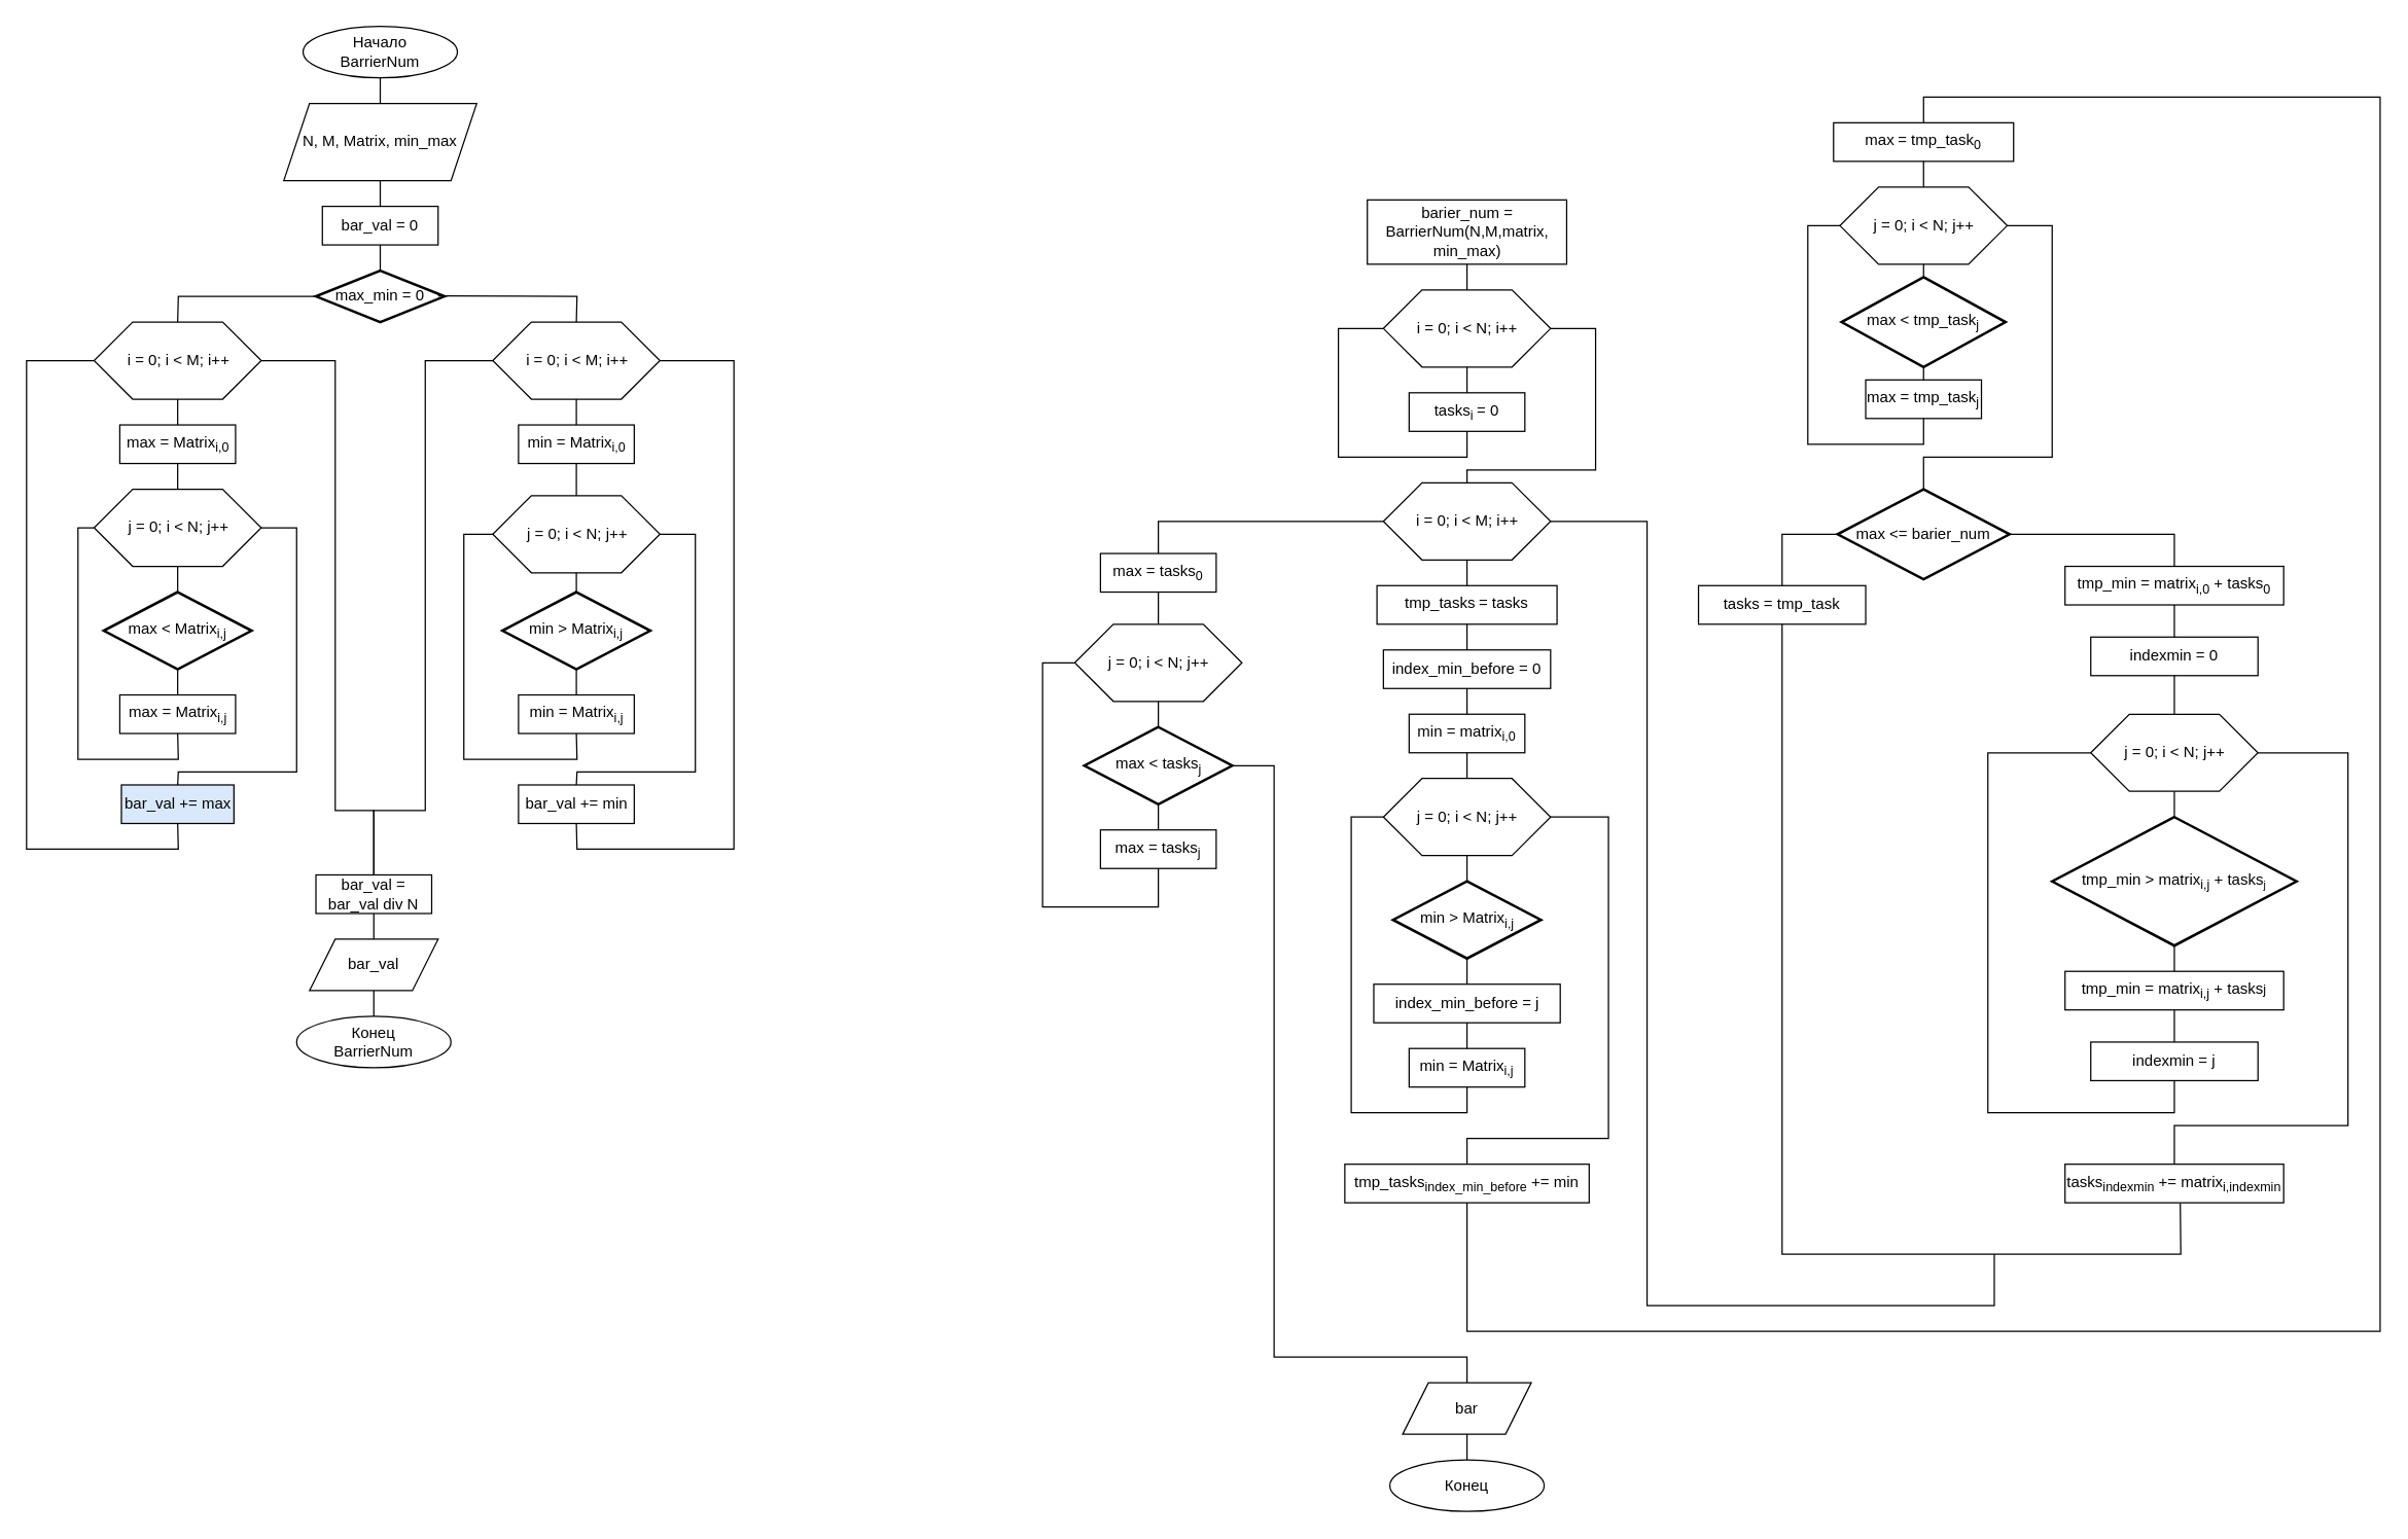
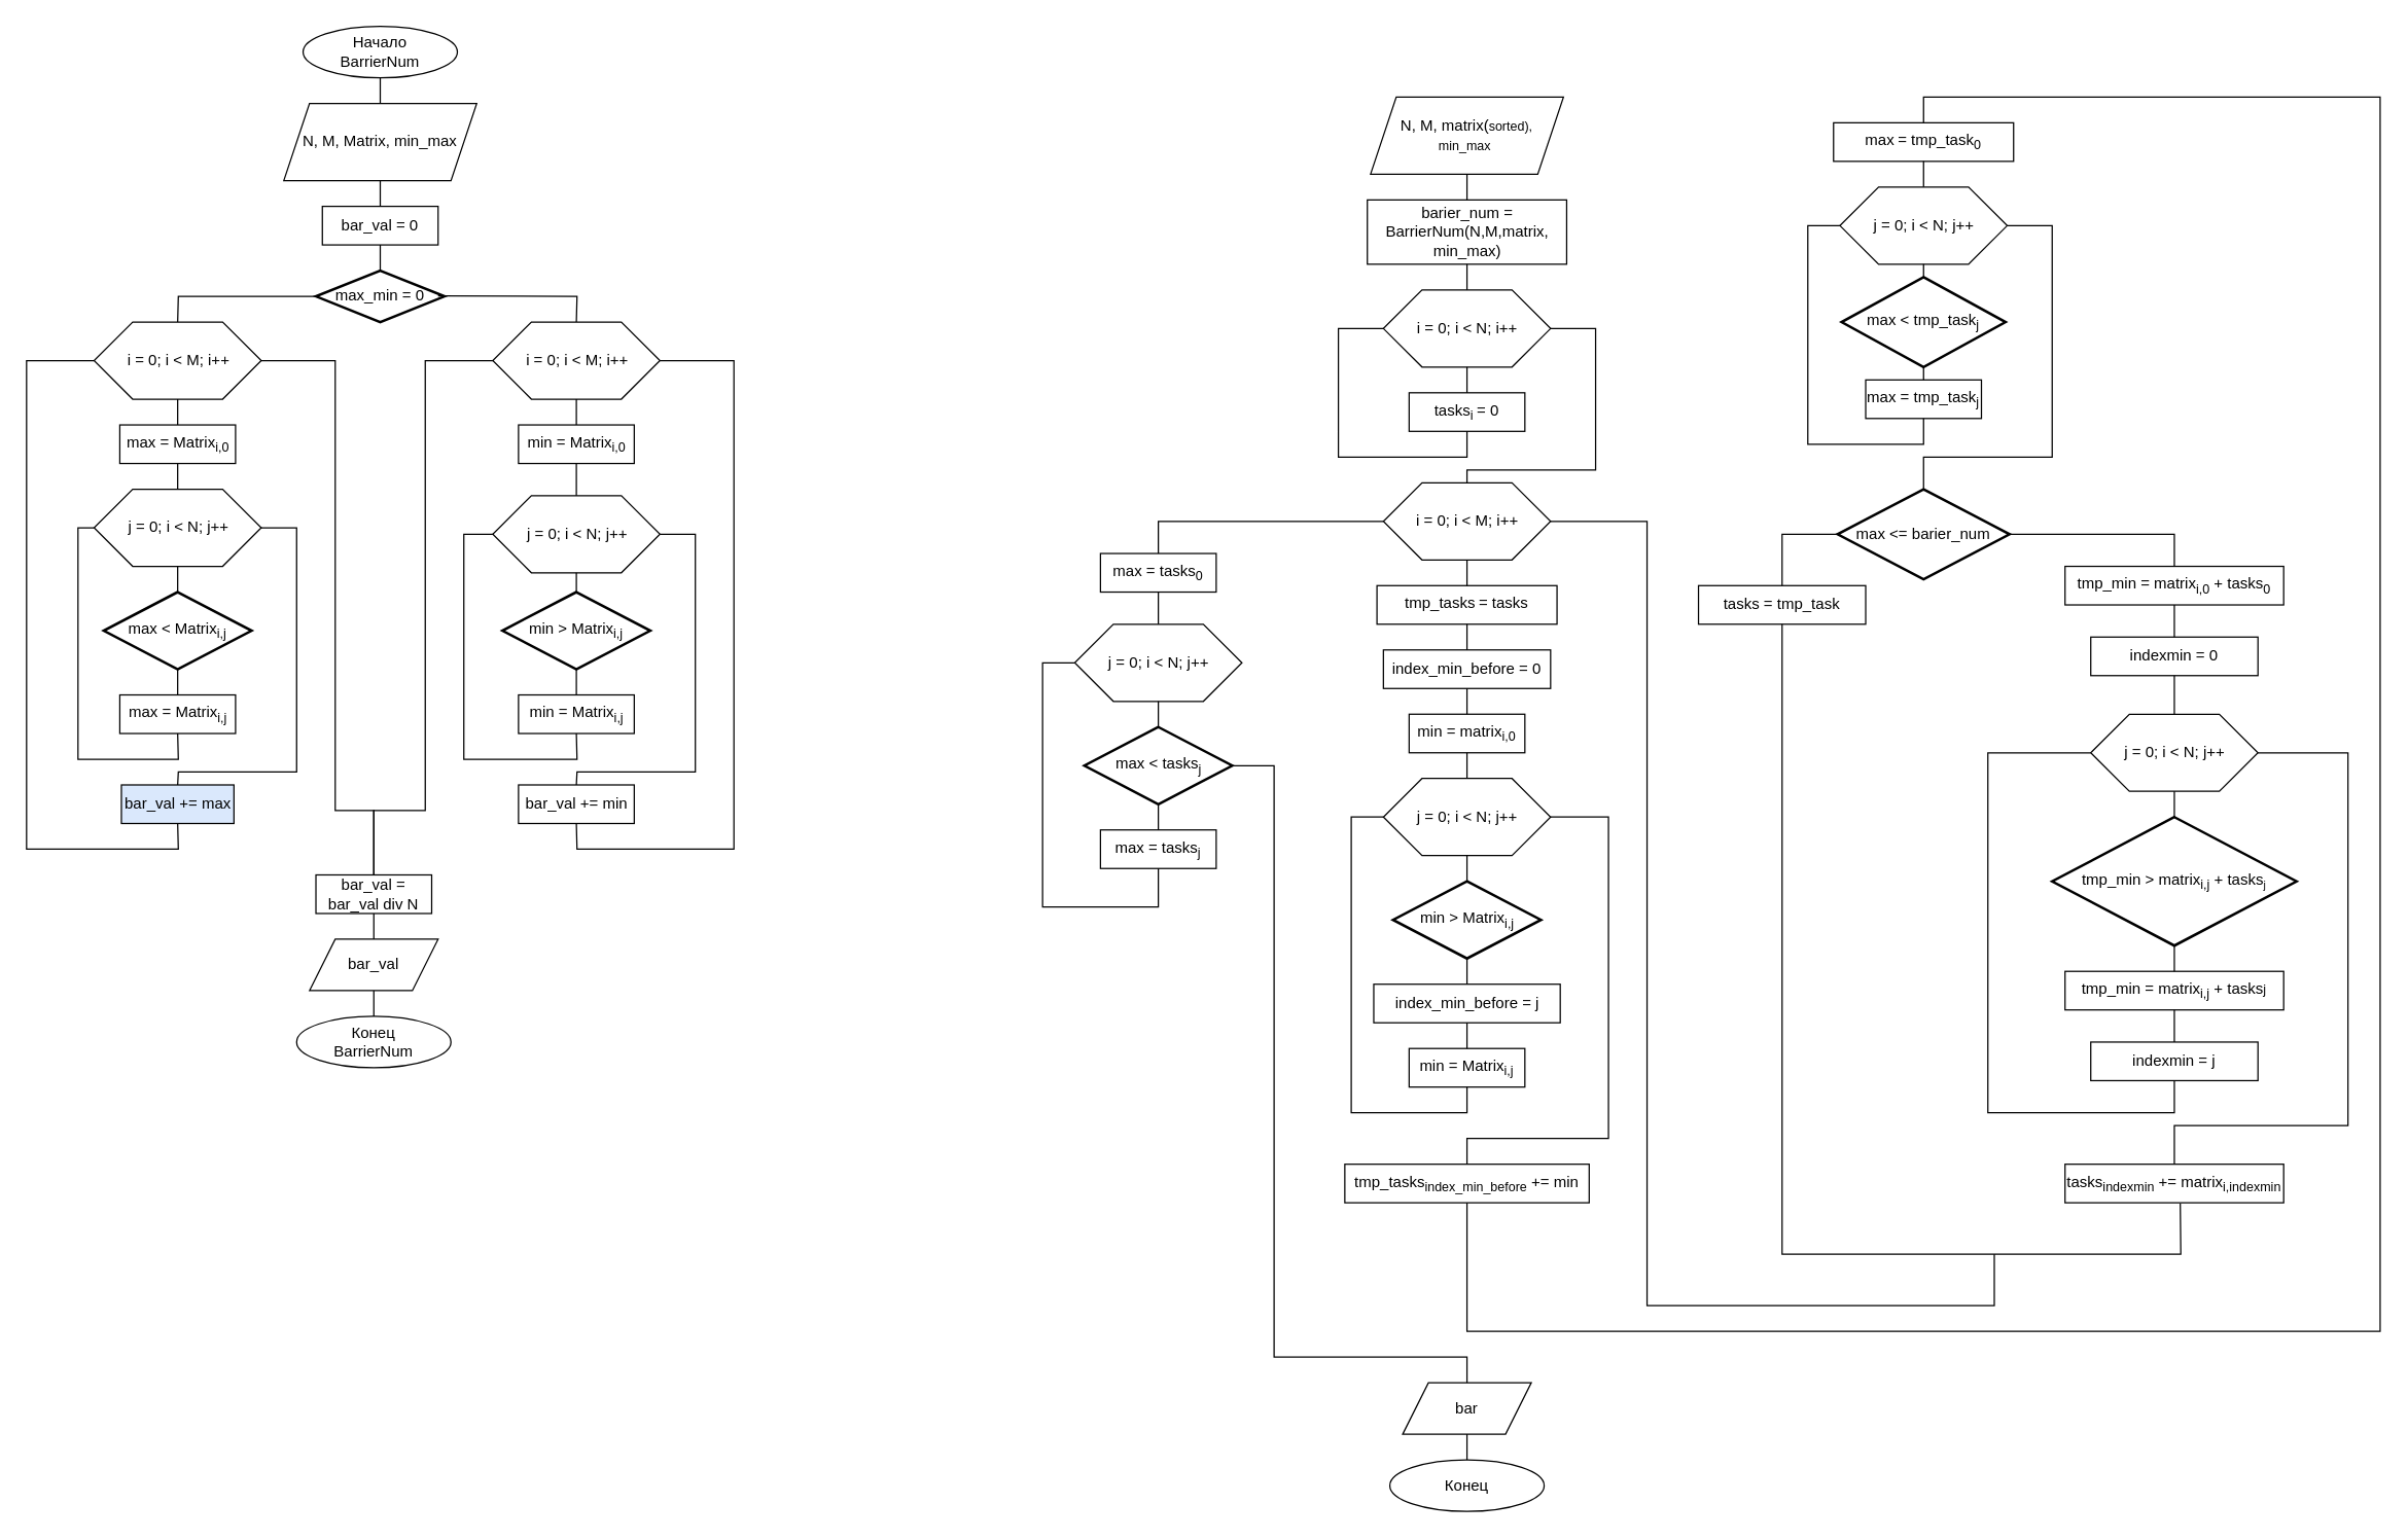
+ <mxCell id="22" value="N, M, matrix(&lt;span style=&quot;font-size: 10px;&quot;&gt;sorted), min_max&amp;nbsp;&lt;/span&gt;" style="shape=parallelogram;perimeter=parallelogramPerimeter;whiteSpace=wrap;html=1;fixedSize=1;" vertex="1" parent="1"><mxGeometry x="1065" y="75" width="150" height="60" as="geometry" /></mxCell>
+ <mxCell id="57" value="" style="endArrow=none;html=1;rounded=0;entryX=0.5;entryY=1;entryDx=0;entryDy=0;exitX=0.5;exitY=0;exitDx=0;exitDy=0;" edge="1" parent="1" source="23" target="22"><mxGeometry width="50" height="50" relative="1" as="geometry"><mxPoint x="1140" y="225" as="sourcePoint" /><mxPoint x="1190" y="175" as="targetPoint" /></mxGeometry></mxCell>
